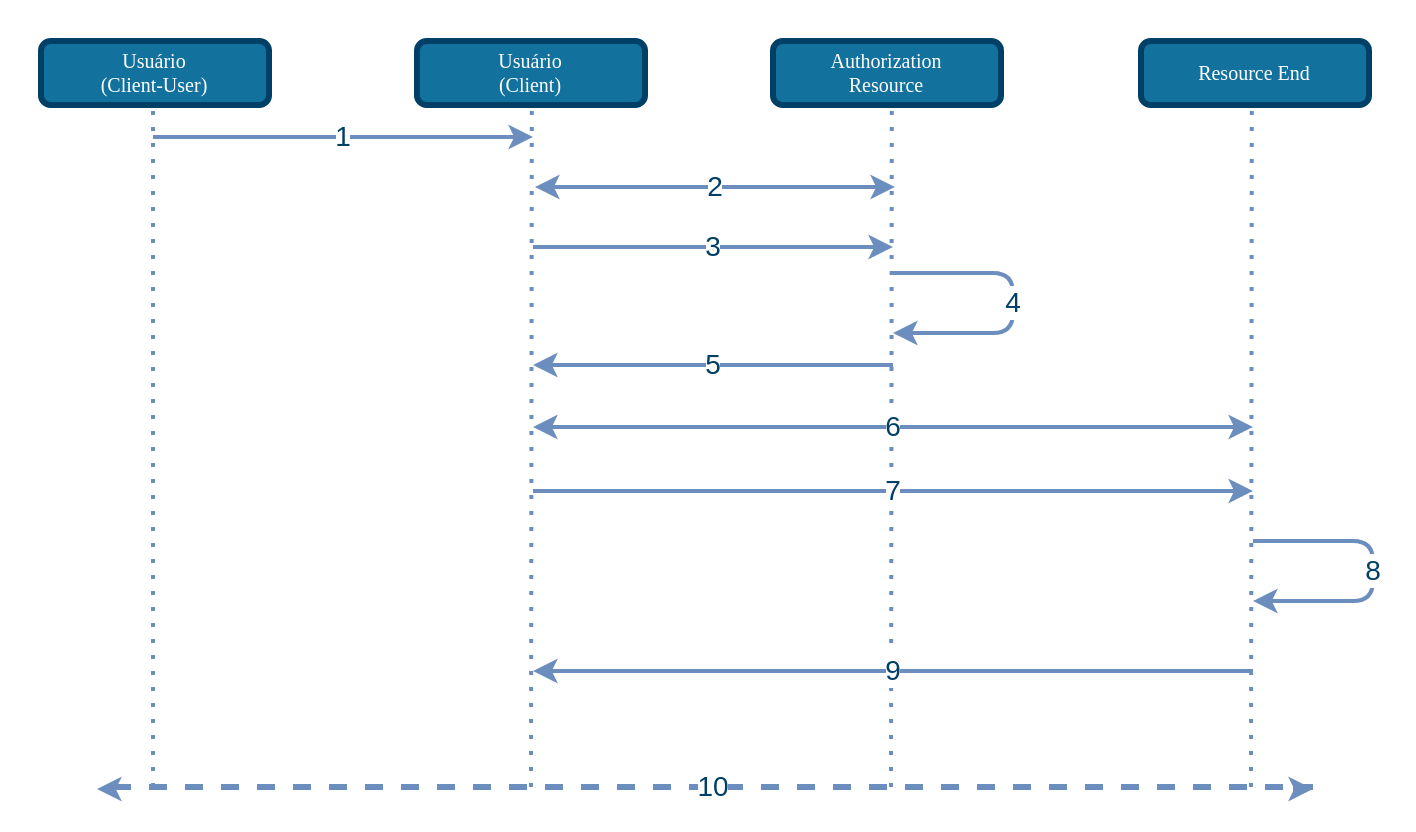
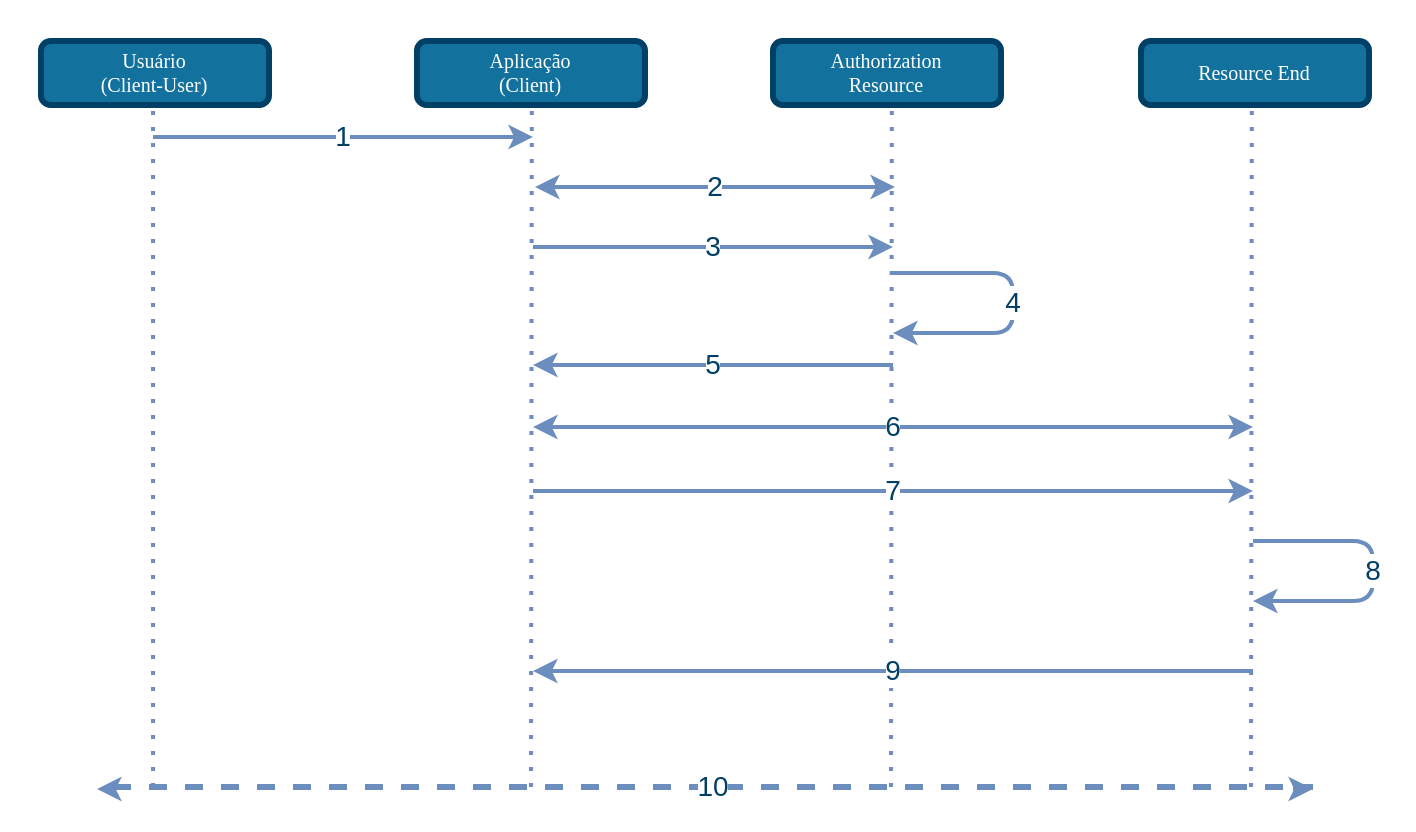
- <mxCell id="19" value="Usuário&lt;br&gt;(Client)" style="rounded=1;whiteSpace=wrap;html=1;comic=0;shadow=0;backgroundOutline=0;snapToPoint=0;fixDash=0;strokeWidth=3;fontFamily=Verdana;fontStyle=0;labelBackgroundColor=none;labelBorderColor=none;fontSize=10;fillColor=#13719E;strokeColor=#003F66;fontColor=#ffffff;" vertex="1" parent="1"><mxGeometry x="208" y="20" width="114" height="32" as="geometry" /></mxCell>
+ <mxCell id="19" value="Aplicação&lt;br&gt;(Client)" style="rounded=1;whiteSpace=wrap;html=1;comic=0;shadow=0;backgroundOutline=0;snapToPoint=0;fixDash=0;strokeWidth=3;fontFamily=Verdana;fontStyle=0;labelBackgroundColor=none;labelBorderColor=none;fontSize=10;fillColor=#13719E;strokeColor=#003F66;fontColor=#ffffff;" vertex="1" parent="1"><mxGeometry x="208" y="20" width="114" height="32" as="geometry" /></mxCell>
